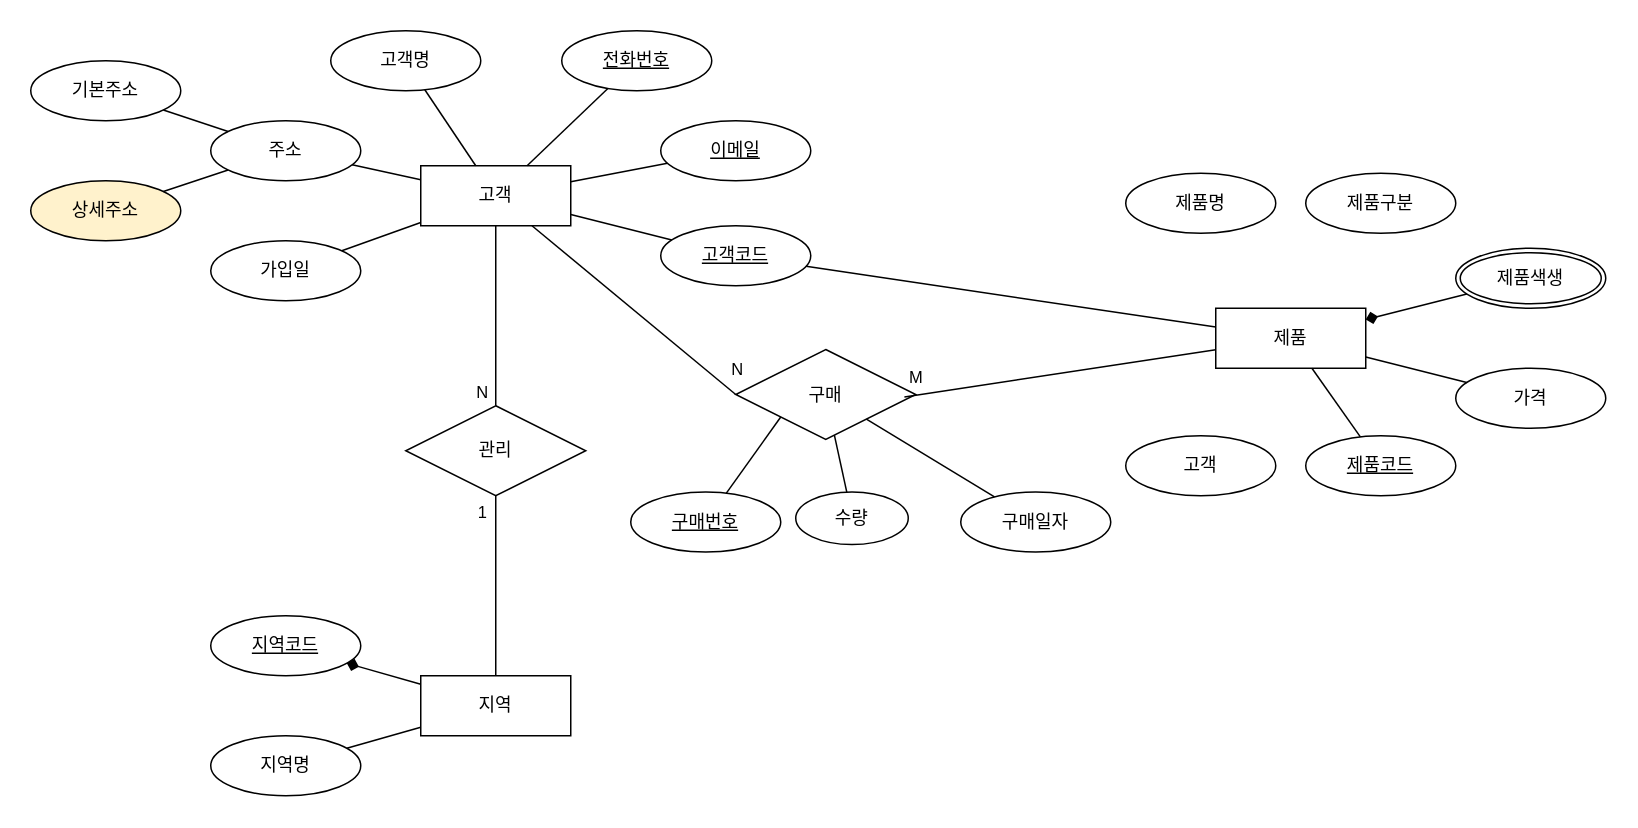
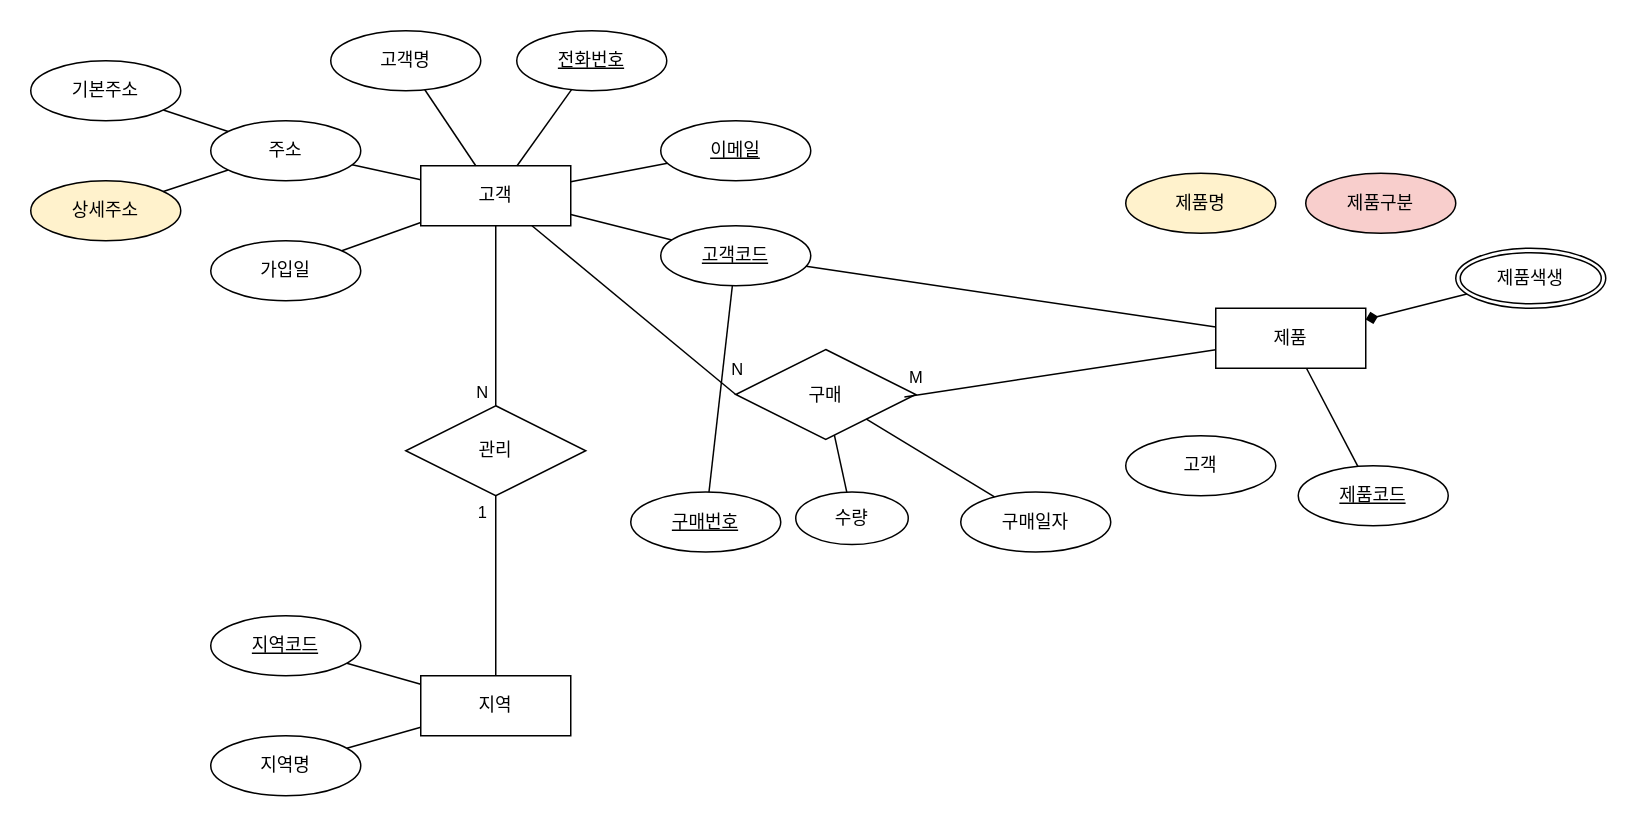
- <mxCell id="5" value="전화번호" style="ellipse;whiteSpace=wrap;html=1;align=center;fontStyle=4;" vertex="1" parent="1"><mxGeometry x="374" y="20" width="100" height="40" as="geometry" /></mxCell>
+ <mxCell id="5" value="전화번호" style="ellipse;whiteSpace=wrap;html=1;align=center;fontStyle=4;" vertex="1" parent="1"><mxGeometry x="344" y="20" width="100" height="40" as="geometry" /></mxCell>
- <mxCell id="26" value="제품명" style="ellipse;whiteSpace=wrap;html=1;align=center;" vertex="1" parent="1"><mxGeometry x="750" y="115" width="100" height="40" as="geometry" /></mxCell>
+ <mxCell id="26" value="제품명" style="ellipse;whiteSpace=wrap;html=1;align=center;fillColor=#fff2cc;" vertex="1" parent="1"><mxGeometry x="750" y="115" width="100" height="40" as="geometry" /></mxCell>
- <mxCell id="27" value="제품구분" style="ellipse;whiteSpace=wrap;html=1;align=center;" vertex="1" parent="1"><mxGeometry x="870" y="115" width="100" height="40" as="geometry" /></mxCell>
+ <mxCell id="27" value="제품구분" style="ellipse;whiteSpace=wrap;html=1;align=center;fillColor=#f8cecc;" vertex="1" parent="1"><mxGeometry x="870" y="115" width="100" height="40" as="geometry" /></mxCell>
- <mxCell id="33" value="" style="endArrow=none;html=1;rounded=0;" edge="1" parent="1" source="29" target="24"><mxGeometry relative="1" as="geometry"><mxPoint x="1043" y="181" as="sourcePoint" /><mxPoint x="1000" y="175" as="targetPoint" /></mxGeometry></mxCell>
- <mxCell id="29" value="가격" style="ellipse;whiteSpace=wrap;html=1;align=center;" vertex="1" parent="1"><mxGeometry x="970" y="245" width="100" height="40" as="geometry" /></mxCell>
- <mxCell id="47" value="" style="endArrow=none;html=1;rounded=0;entryX=0;entryY=1;entryDx=0;entryDy=0;" edge="1" parent="1" source="42" target="41"><mxGeometry relative="1" as="geometry"><mxPoint x="544" y="353.5" as="sourcePoint" /><mxPoint x="510" y="302.5" as="targetPoint" /></mxGeometry></mxCell>
+ <mxCell id="47" value="" style="endArrow=none;html=1;rounded=0;" edge="1" parent="1" source="42" target="9"><mxGeometry relative="1" as="geometry"><mxPoint x="544" y="353.5" as="sourcePoint" /><mxPoint x="510" y="302.5" as="targetPoint" /></mxGeometry></mxCell>
- <mxCell id="25" value="제품코드" style="ellipse;whiteSpace=wrap;html=1;align=center;fontStyle=4;" vertex="1" parent="1"><mxGeometry x="870" y="290" width="100" height="40" as="geometry" /></mxCell>
+ <mxCell id="25" value="제품코드" style="ellipse;whiteSpace=wrap;html=1;align=center;fontStyle=4;" vertex="1" parent="1"><mxGeometry x="865" y="310" width="100" height="40" as="geometry" /></mxCell>
- <mxCell id="23" value="" style="endArrow=diamond;html=1;rounded=0;" edge="1" parent="1" source="19" target="21"><mxGeometry relative="1" as="geometry"><mxPoint x="389" y="411" as="sourcePoint" /><mxPoint x="360" y="375" as="targetPoint" /></mxGeometry></mxCell>
+ <mxCell id="23" value="" style="endArrow=none;html=1;rounded=0;" edge="1" parent="1" source="19" target="21"><mxGeometry relative="1" as="geometry"><mxPoint x="389" y="411" as="sourcePoint" /><mxPoint x="360" y="375" as="targetPoint" /></mxGeometry></mxCell>
